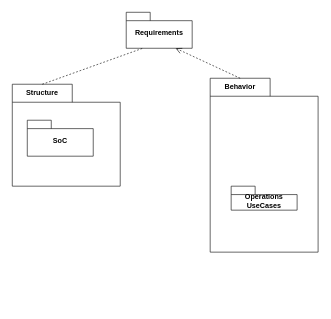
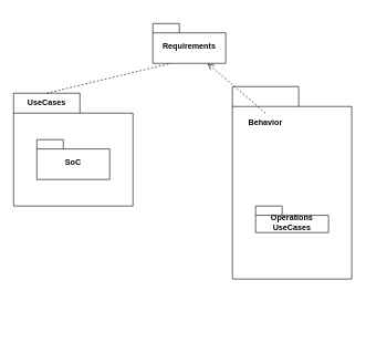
- <mxCell id="2" value="Requirements" style="shape=folder;fontStyle=1;spacingTop=10;tabWidth=40;tabHeight=14;tabPosition=left;html=1;whiteSpace=wrap;" vertex="1" parent="1"><mxGeometry x="210" y="20" width="110" height="60" as="geometry" /></mxCell>
+ <mxCell id="2" value="Requirements" style="shape=folder;fontStyle=1;spacingTop=10;tabWidth=40;tabHeight=14;tabPosition=left;html=1;whiteSpace=wrap;" vertex="1" parent="1"><mxGeometry x="230" y="35" width="110" height="60" as="geometry" /></mxCell>
- <mxCell id="9" value="&lt;b&gt;Behavior&lt;/b&gt;" style="text;html=1;strokeColor=none;fillColor=none;align=center;verticalAlign=middle;whiteSpace=wrap;rounded=0;" vertex="1" parent="7"><mxGeometry x="20" width="60" height="30" as="geometry" /></mxCell>
+ <mxCell id="9" value="&lt;b&gt;Behavior&lt;/b&gt;" style="text;html=1;strokeColor=none;fillColor=none;align=center;verticalAlign=middle;whiteSpace=wrap;rounded=0;" vertex="1" parent="7"><mxGeometry x="20" y="40" width="60" height="30" as="geometry" /></mxCell>
- <mxCell id="5" value="&lt;b&gt;Structure&lt;/b&gt;" style="text;html=1;strokeColor=none;fillColor=none;align=center;verticalAlign=middle;whiteSpace=wrap;rounded=0;" vertex="1" parent="3"><mxGeometry x="20" width="60" height="30" as="geometry" /></mxCell>
+ <mxCell id="5" value="&lt;b&gt;UseCases&lt;/b&gt;" style="text;html=1;strokeColor=none;fillColor=none;align=center;verticalAlign=middle;whiteSpace=wrap;rounded=0;" vertex="1" parent="3"><mxGeometry x="20" width="60" height="30" as="geometry" /></mxCell>
- <mxCell id="6" value="SoC" style="shape=folder;fontStyle=1;spacingTop=10;tabWidth=40;tabHeight=14;tabPosition=left;html=1;whiteSpace=wrap;" vertex="1" parent="3"><mxGeometry x="25" y="60" width="110" height="60" as="geometry" /></mxCell>
+ <mxCell id="6" value="SoC" style="shape=folder;fontStyle=1;spacingTop=10;tabWidth=40;tabHeight=14;tabPosition=left;html=1;whiteSpace=wrap;" vertex="1" parent="3"><mxGeometry x="35" y="70" width="110" height="60" as="geometry" /></mxCell>
